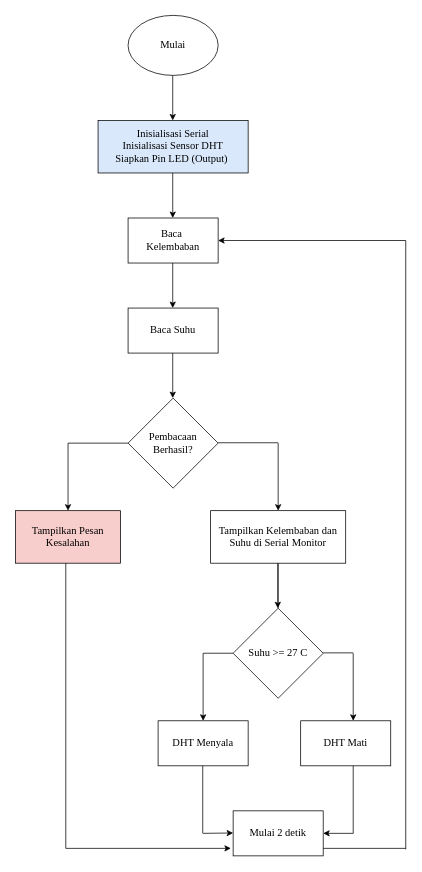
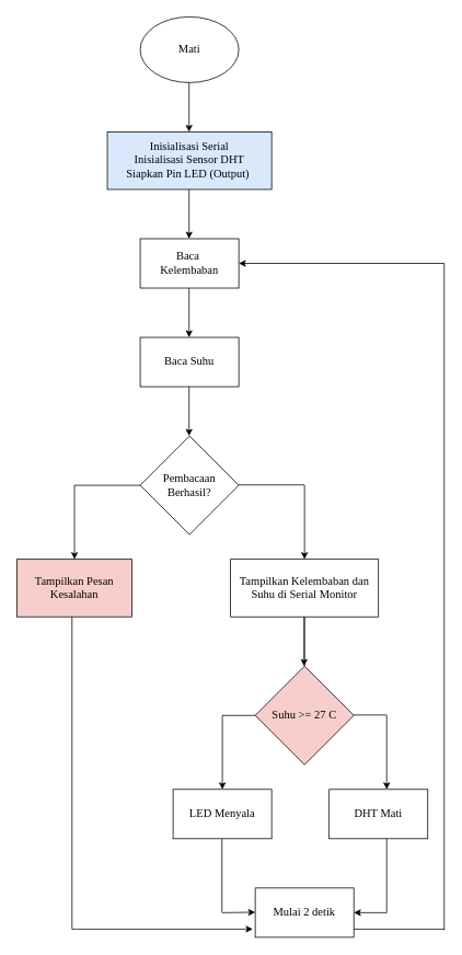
- <mxCell id="35" value="&lt;span style=&quot;font-family: &amp;quot;Comic Sans MS&amp;quot;; font-size: 14px;&quot;&gt;Mulai&lt;/span&gt;" style="ellipse;whiteSpace=wrap;html=1;" vertex="1" parent="1"><mxGeometry x="170" y="20" width="120" height="80" as="geometry" /></mxCell>
+ <mxCell id="35" value="&lt;span style=&quot;font-family: &amp;quot;Comic Sans MS&amp;quot;; font-size: 14px;&quot;&gt;Mati&lt;/span&gt;" style="ellipse;whiteSpace=wrap;html=1;" vertex="1" parent="1"><mxGeometry x="170" y="20" width="120" height="80" as="geometry" /></mxCell>
- <mxCell id="20" value="&lt;font face=&quot;Comic Sans MS&quot;&gt;&lt;span style=&quot;font-size: 14px;&quot;&gt;Suhu &amp;gt;= 27 C&lt;/span&gt;&lt;/font&gt;" style="rhombus;whiteSpace=wrap;html=1;" vertex="1" parent="1"><mxGeometry x="310" y="810" width="120" height="120" as="geometry" /></mxCell>
+ <mxCell id="20" value="&lt;font face=&quot;Comic Sans MS&quot;&gt;&lt;span style=&quot;font-size: 14px;&quot;&gt;Suhu &amp;gt;= 27 C&lt;/span&gt;&lt;/font&gt;" style="rhombus;whiteSpace=wrap;html=1;fillColor=#f8cecc;" vertex="1" parent="1"><mxGeometry x="310" y="810" width="120" height="120" as="geometry" /></mxCell>
- <mxCell id="26" value="&lt;font face=&quot;Comic Sans MS&quot;&gt;&lt;span style=&quot;font-size: 14px;&quot;&gt;DHT Menyala&lt;/span&gt;&lt;/font&gt;" style="rounded=0;whiteSpace=wrap;html=1;" vertex="1" parent="1"><mxGeometry x="210" y="960" width="120" height="60" as="geometry" /></mxCell>
+ <mxCell id="26" value="&lt;font face=&quot;Comic Sans MS&quot;&gt;&lt;span style=&quot;font-size: 14px;&quot;&gt;LED Menyala&lt;/span&gt;&lt;/font&gt;" style="rounded=0;whiteSpace=wrap;html=1;" vertex="1" parent="1"><mxGeometry x="210" y="960" width="120" height="60" as="geometry" /></mxCell>
